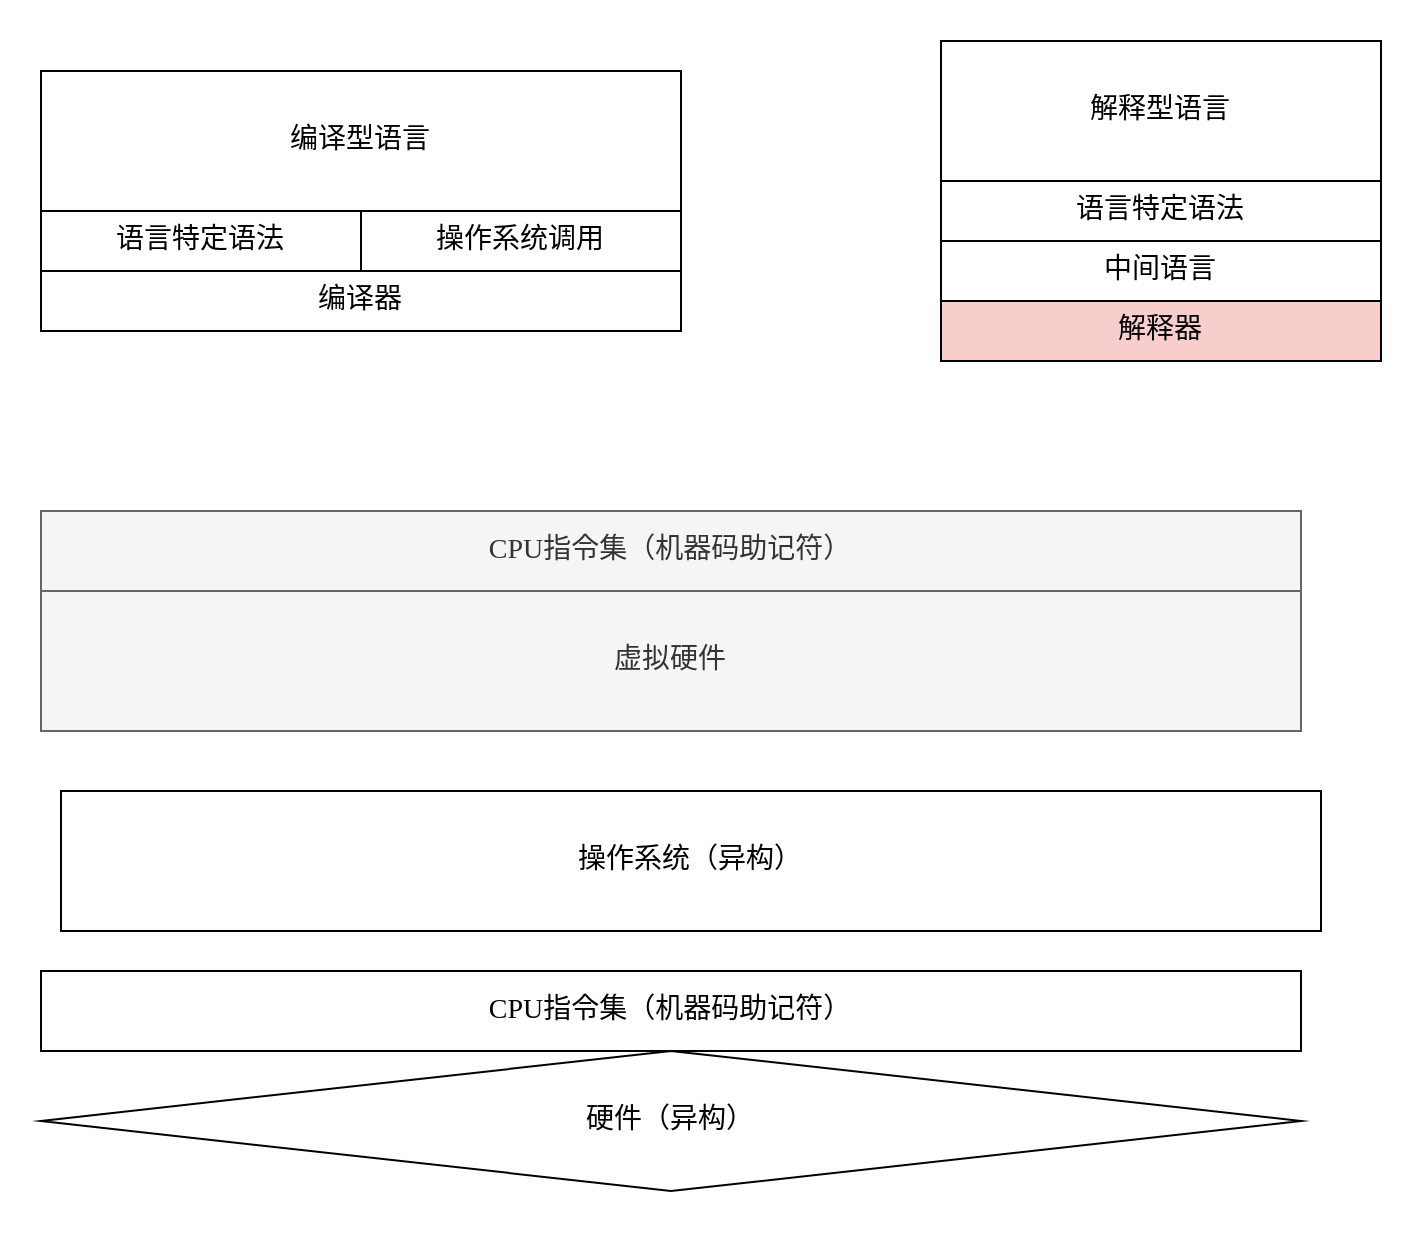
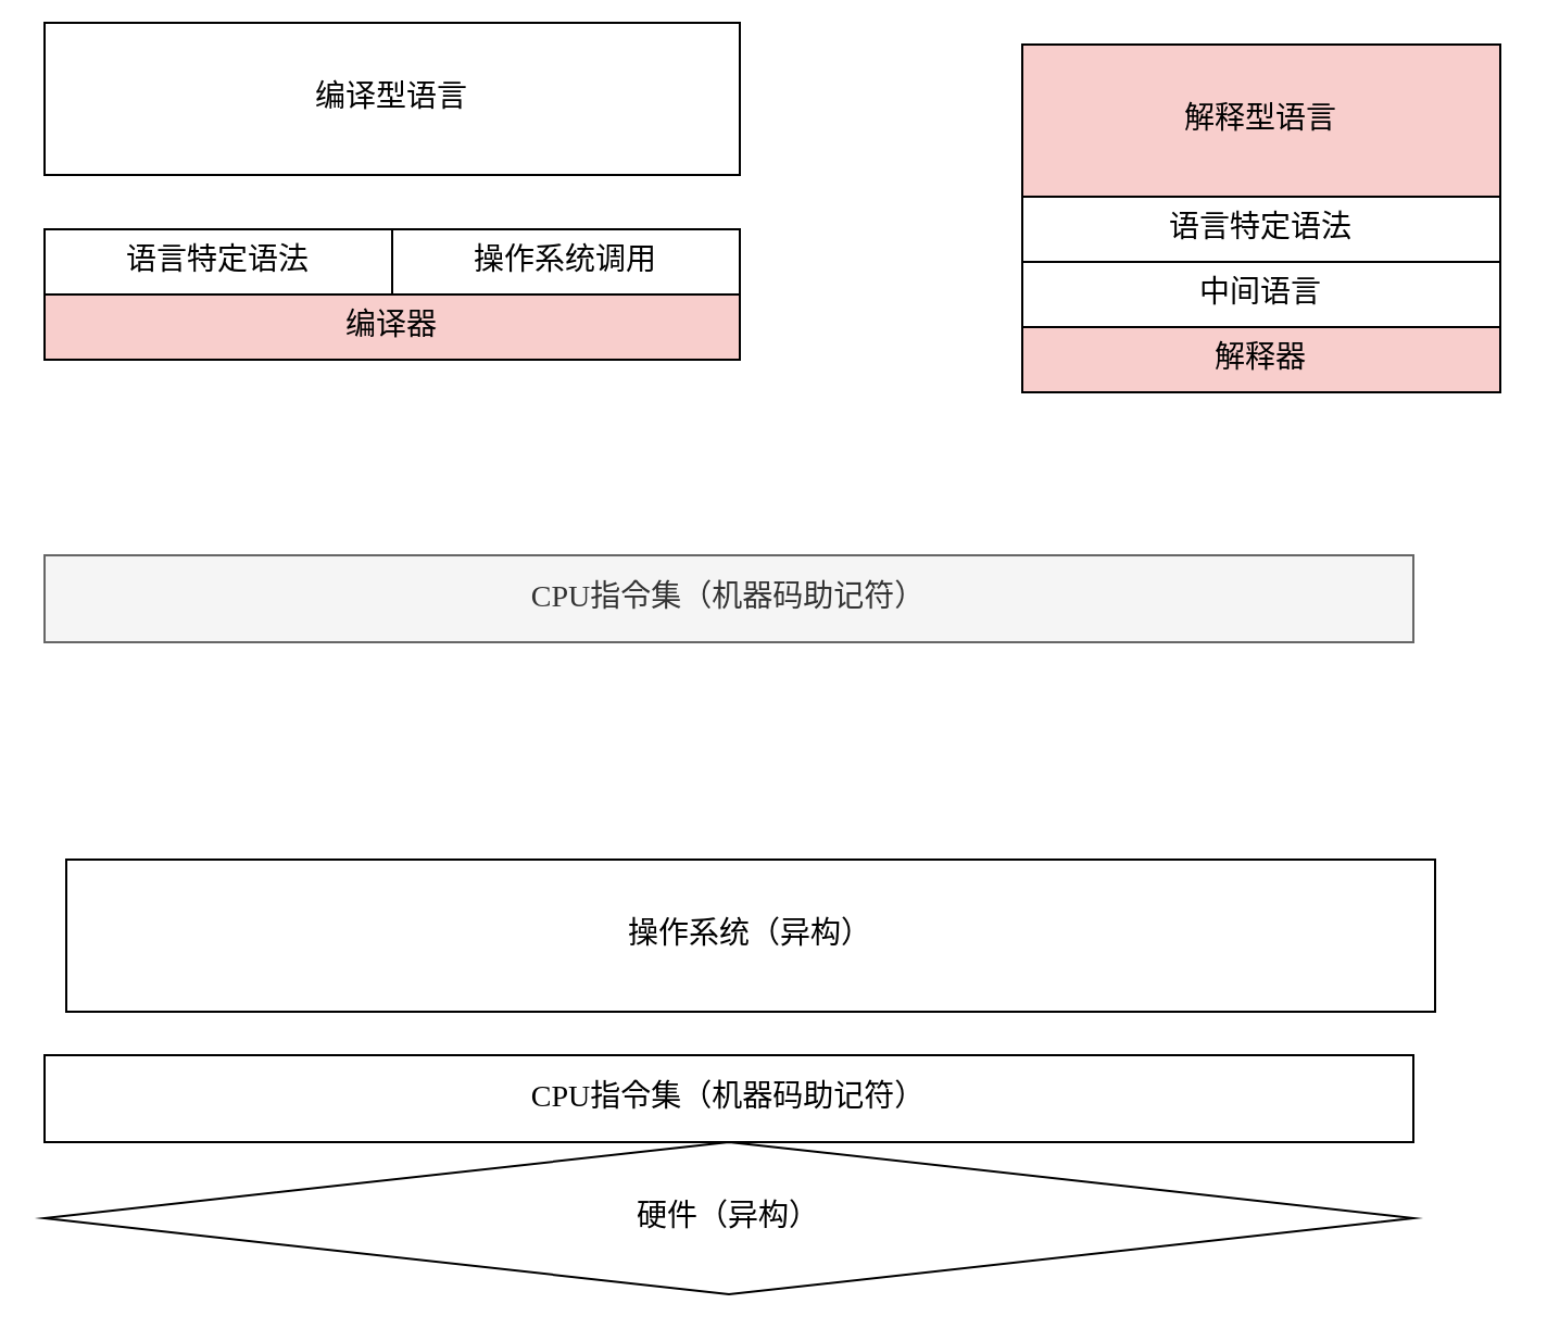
- <mxCell id="9" value="&lt;font face=&quot;menlo&quot; style=&quot;font-size: 14px&quot;&gt;解释型语言&lt;/font&gt;" style="rounded=0;whiteSpace=wrap;html=1;" vertex="1" parent="1"><mxGeometry x="470" y="20" width="220" height="70" as="geometry" /></mxCell>
+ <mxCell id="9" value="&lt;font face=&quot;menlo&quot; style=&quot;font-size: 14px&quot;&gt;解释型语言&lt;/font&gt;" style="rounded=0;whiteSpace=wrap;html=1;fillColor=#f8cecc;" vertex="1" parent="1"><mxGeometry x="470" y="20" width="220" height="70" as="geometry" /></mxCell>
- <mxCell id="5" value="&lt;font face=&quot;menlo&quot; style=&quot;font-size: 14px&quot;&gt;编译型语言&lt;/font&gt;" style="rounded=0;whiteSpace=wrap;html=1;" vertex="1" parent="1"><mxGeometry x="20" y="35" width="320" height="70" as="geometry" /></mxCell>
+ <mxCell id="5" value="&lt;font face=&quot;menlo&quot; style=&quot;font-size: 14px&quot;&gt;编译型语言&lt;/font&gt;" style="rounded=0;whiteSpace=wrap;html=1;" vertex="1" parent="1"><mxGeometry x="20" y="10" width="320" height="70" as="geometry" /></mxCell>
- <mxCell id="6" value="&lt;font face=&quot;menlo&quot;&gt;&lt;span style=&quot;font-size: 14px&quot;&gt;编译器&lt;/span&gt;&lt;/font&gt;" style="rounded=0;whiteSpace=wrap;html=1;" vertex="1" parent="1"><mxGeometry x="20" y="135" width="320" height="30" as="geometry" /></mxCell>
+ <mxCell id="6" value="&lt;font face=&quot;menlo&quot;&gt;&lt;span style=&quot;font-size: 14px&quot;&gt;编译器&lt;/span&gt;&lt;/font&gt;" style="rounded=0;whiteSpace=wrap;html=1;fillColor=#f8cecc;" vertex="1" parent="1"><mxGeometry x="20" y="135" width="320" height="30" as="geometry" /></mxCell>
- <mxCell id="7" value="&lt;font face=&quot;menlo&quot; style=&quot;font-size: 14px&quot;&gt;虚拟硬件&lt;/font&gt;" style="rounded=0;whiteSpace=wrap;html=1;fillColor=#f5f5f5;strokeColor=#666666;fontColor=#333333;" vertex="1" parent="1"><mxGeometry x="20" y="295" width="630" height="70" as="geometry" /></mxCell>
